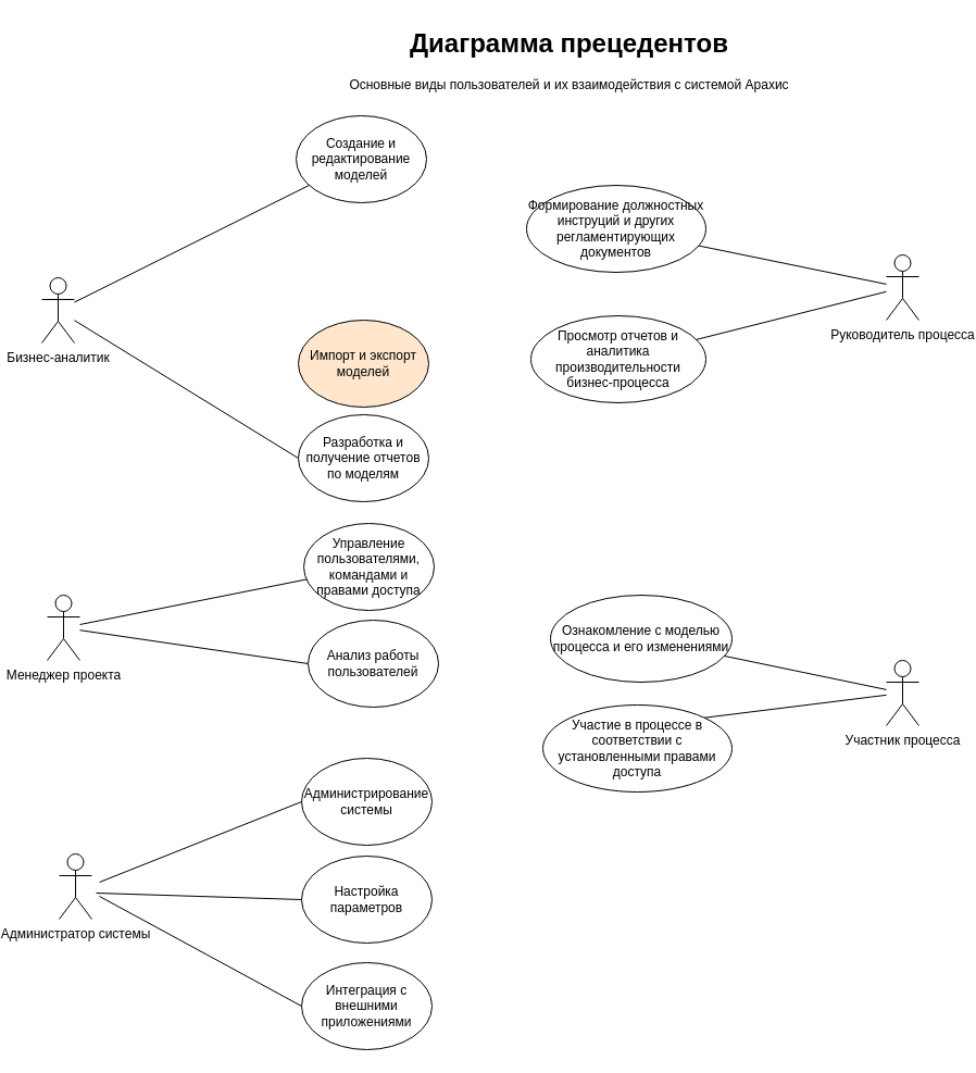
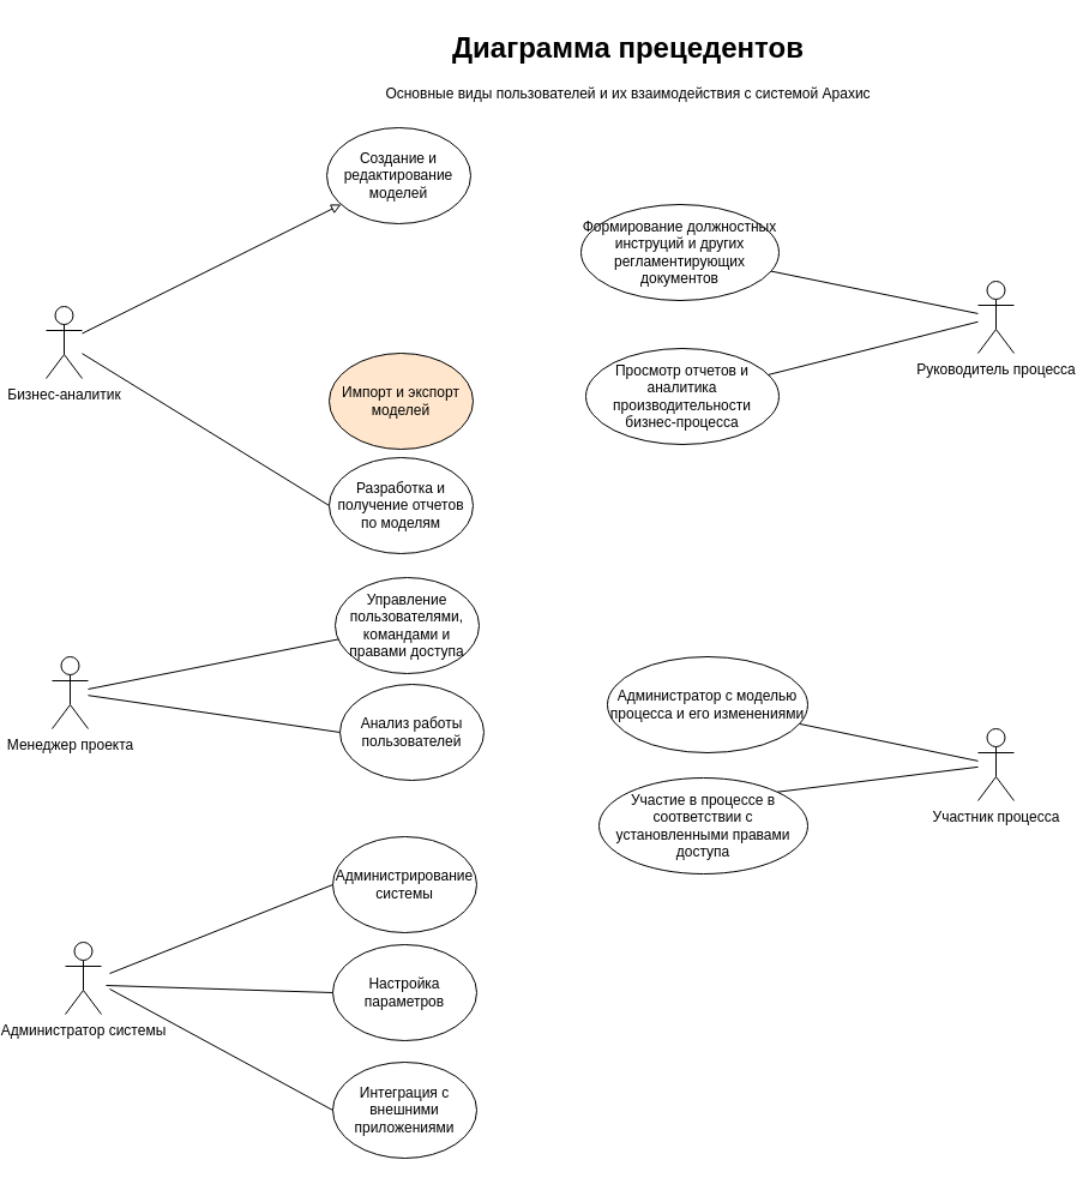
- <mxCell id="2" style="rounded=0;orthogonalLoop=1;jettySize=auto;html=1;endArrow=none;endFill=0;labelBackgroundColor=none;fontColor=default;" edge="1" parent="1" source="4" target="16"><mxGeometry relative="1" as="geometry" /></mxCell>
+ <mxCell id="2" style="rounded=0;orthogonalLoop=1;jettySize=auto;html=1;endArrow=block;endFill=0;labelBackgroundColor=none;fontColor=default;" edge="1" parent="1" source="4" target="16"><mxGeometry relative="1" as="geometry" /></mxCell>
- <mxCell id="29" value="Ознакомление с моделью процесса и его изменениями" style="ellipse;whiteSpace=wrap;html=1;labelBackgroundColor=none;" vertex="1" parent="1"><mxGeometry x="488" y="547" width="167" height="80" as="geometry" /></mxCell>
+ <mxCell id="29" value="Администратор с моделью процесса и его изменениями" style="ellipse;whiteSpace=wrap;html=1;labelBackgroundColor=none;" vertex="1" parent="1"><mxGeometry x="488" y="547" width="167" height="80" as="geometry" /></mxCell>
